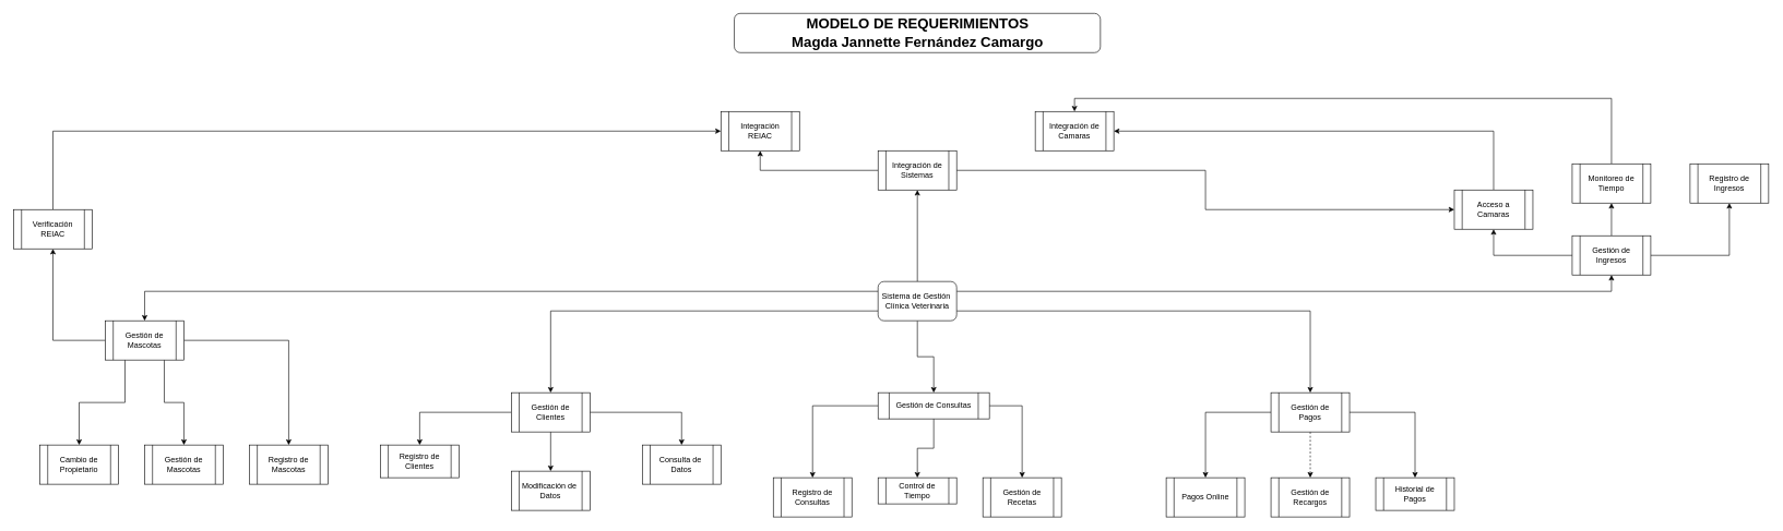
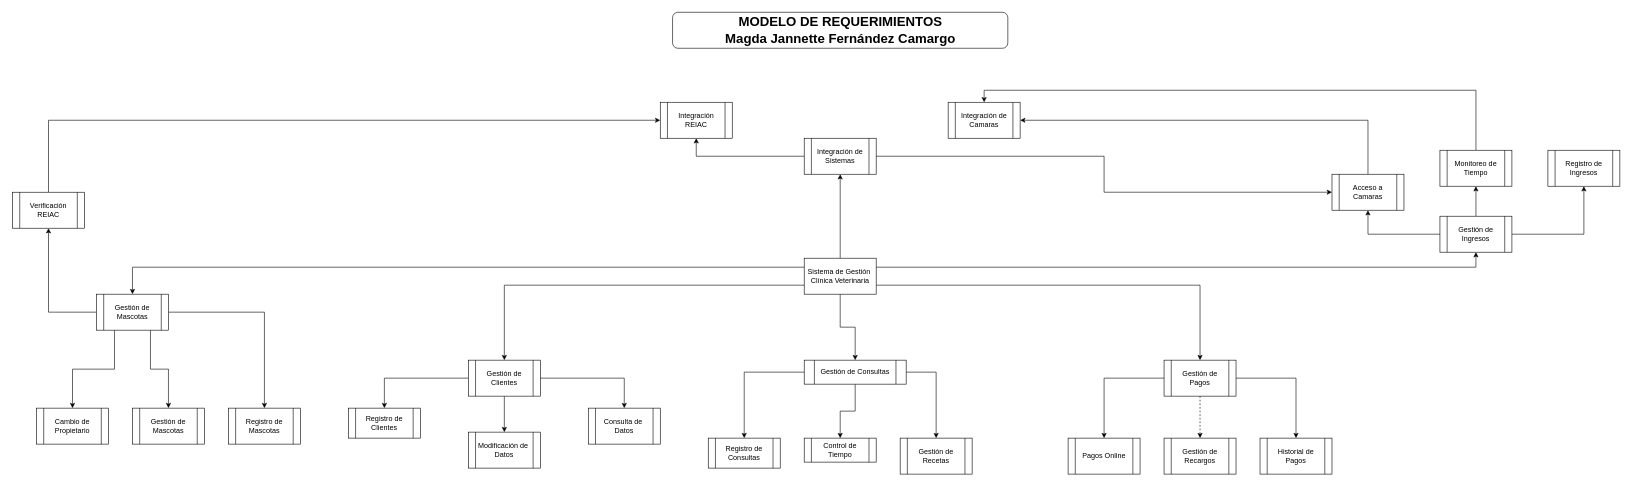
- <mxCell id="8" value="Sistema de Gestión&amp;nbsp;&lt;div&gt;Clínica Veterinaria&lt;/div&gt;" style="whiteSpace=wrap;html=1;rounded=1;" vertex="1" parent="1"><mxGeometry x="1340" y="430" width="120" height="60" as="geometry" /></mxCell>
+ <mxCell id="8" value="Sistema de Gestión&amp;nbsp;&lt;div&gt;Clínica Veterinaria&lt;/div&gt;" style="rounded=0;whiteSpace=wrap;html=1;" vertex="1" parent="1"><mxGeometry x="1340" y="430" width="120" height="60" as="geometry" /></mxCell>
- <mxCell id="46" value="Historial de Pagos" style="shape=process;whiteSpace=wrap;html=1;backgroundOutline=1;" vertex="1" parent="1"><mxGeometry x="2100" y="730" width="120" height="50" as="geometry" /></mxCell>
+ <mxCell id="46" value="Historial de Pagos" style="shape=process;whiteSpace=wrap;html=1;backgroundOutline=1;" vertex="1" parent="1"><mxGeometry x="2100" y="730" width="120" height="60" as="geometry" /></mxCell>
- <mxCell id="36" value="Registro de Consultas" style="shape=process;whiteSpace=wrap;html=1;backgroundOutline=1;" vertex="1" parent="1"><mxGeometry x="1180" y="730" width="120" height="60" as="geometry" /></mxCell>
+ <mxCell id="36" value="Registro de Consultas" style="shape=process;whiteSpace=wrap;html=1;backgroundOutline=1;" vertex="1" parent="1"><mxGeometry x="1180" y="730" width="120" height="50" as="geometry" /></mxCell>
